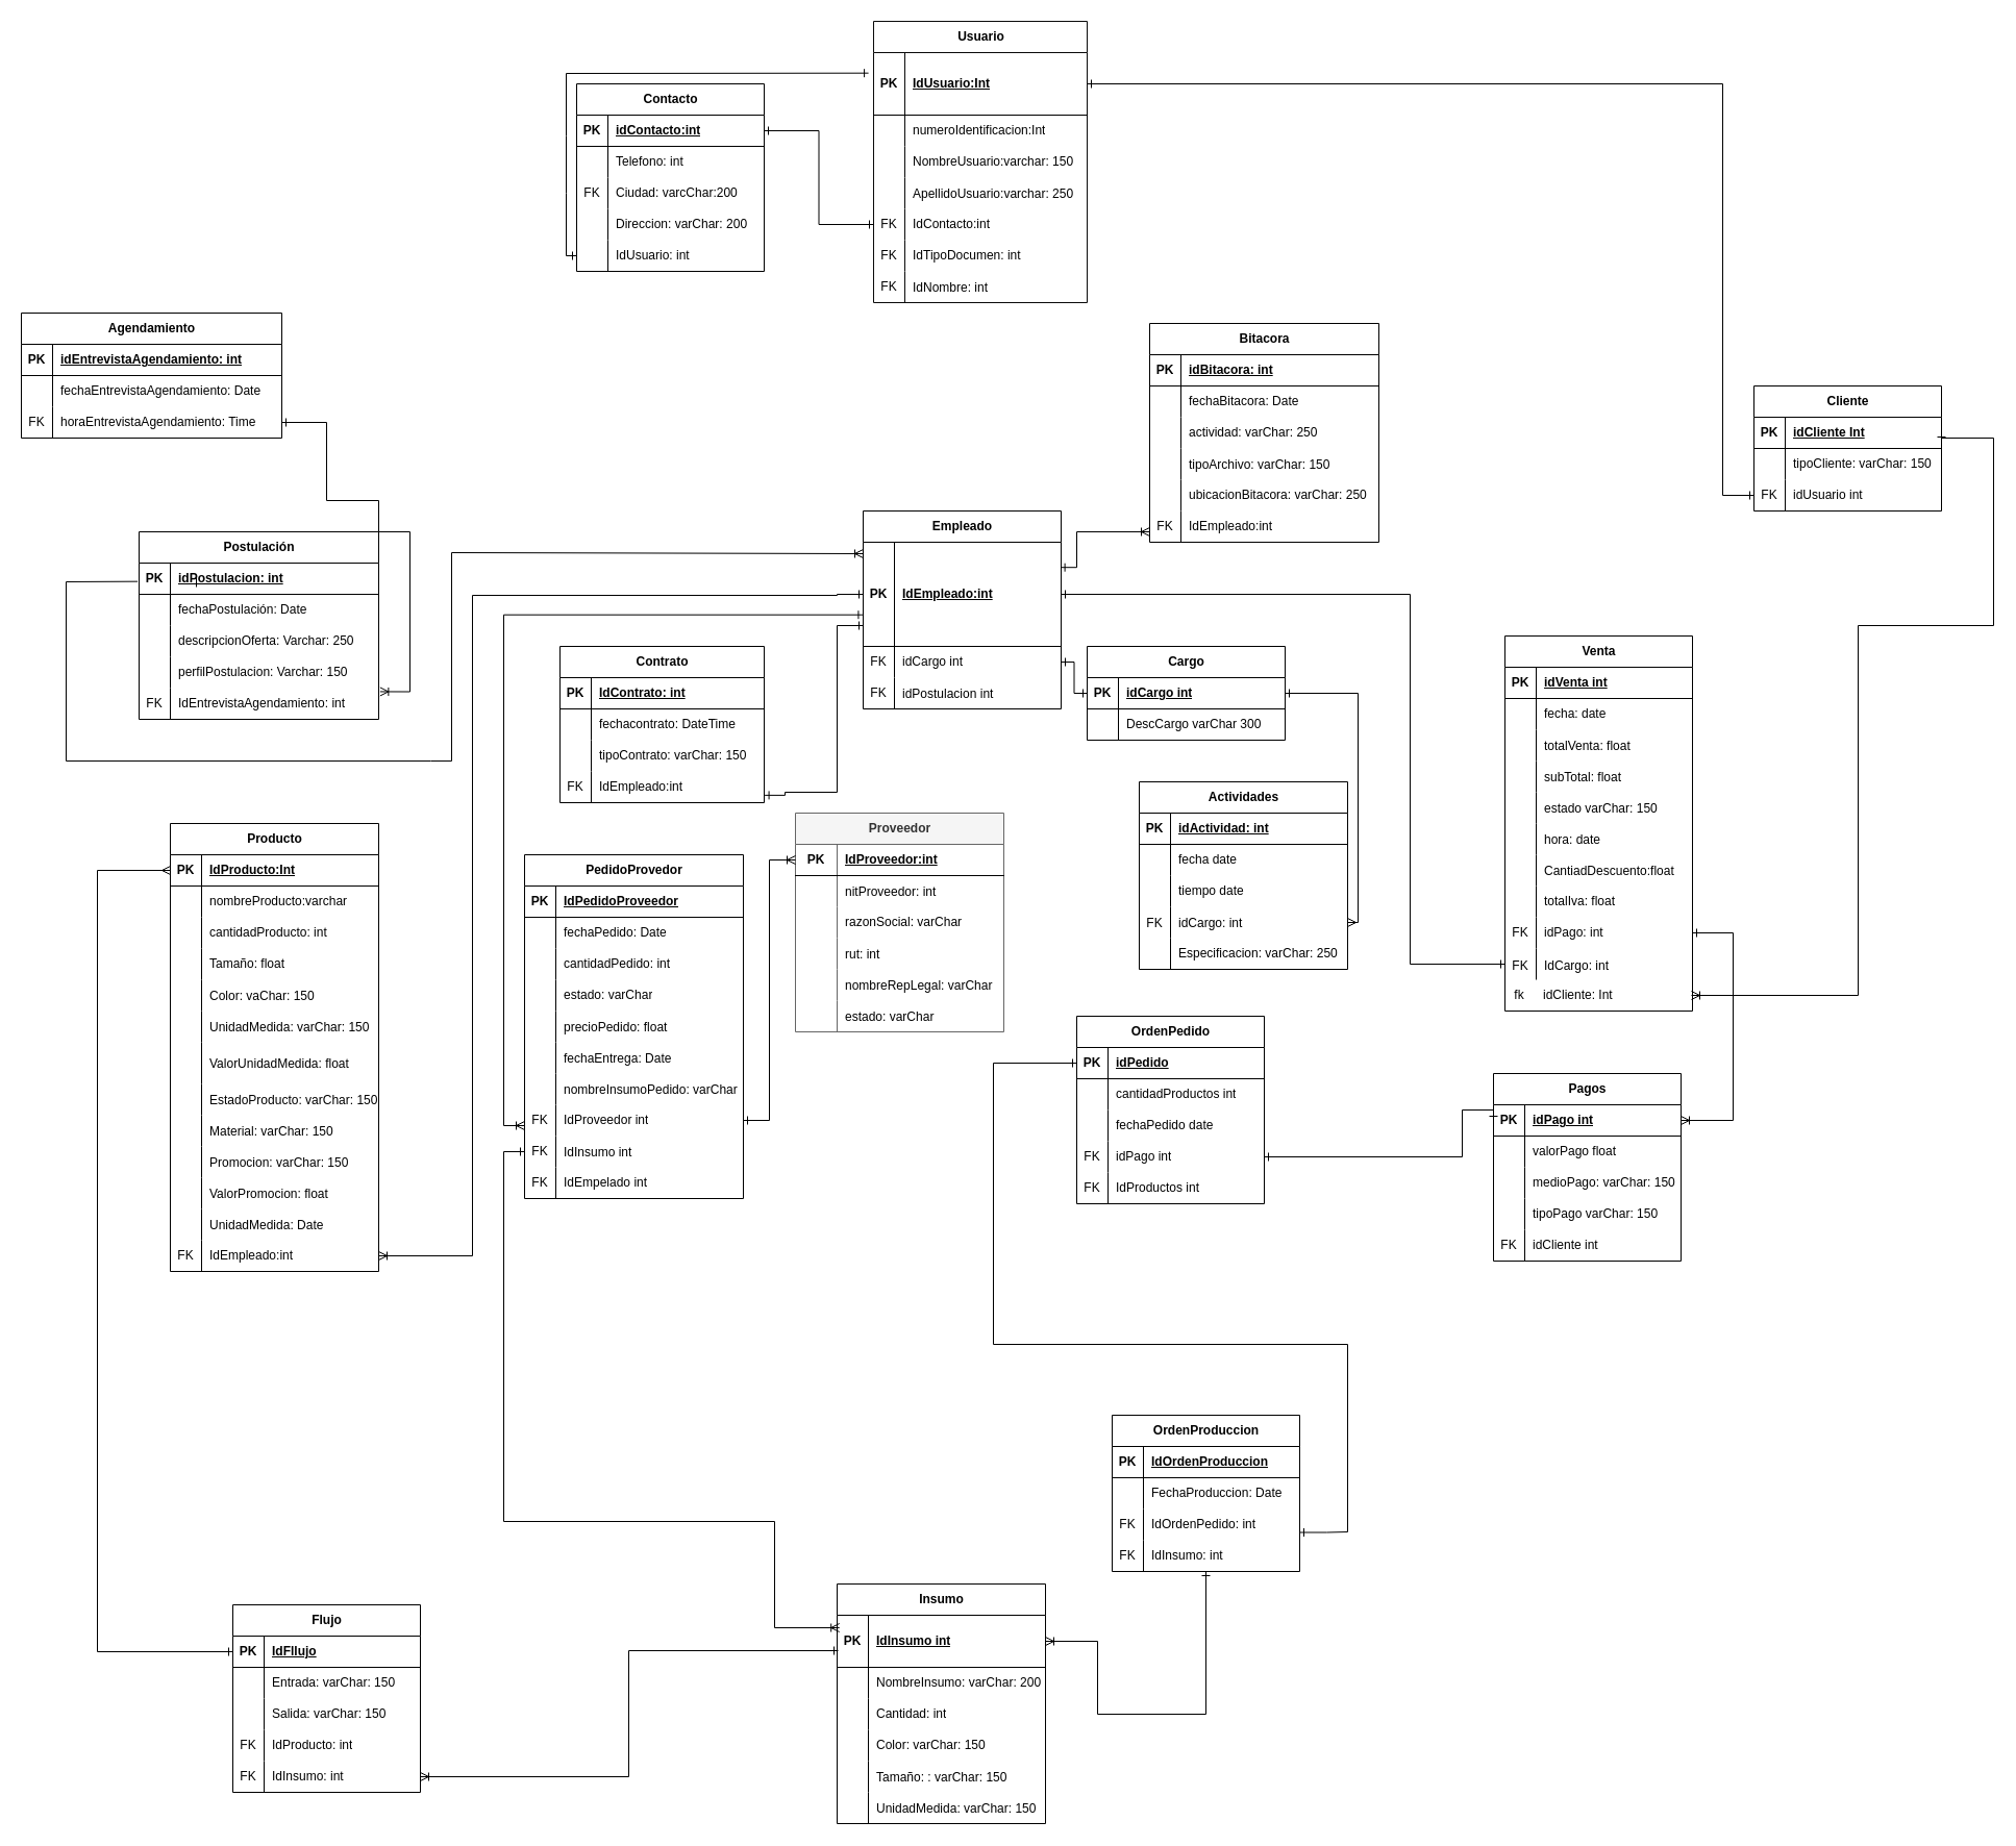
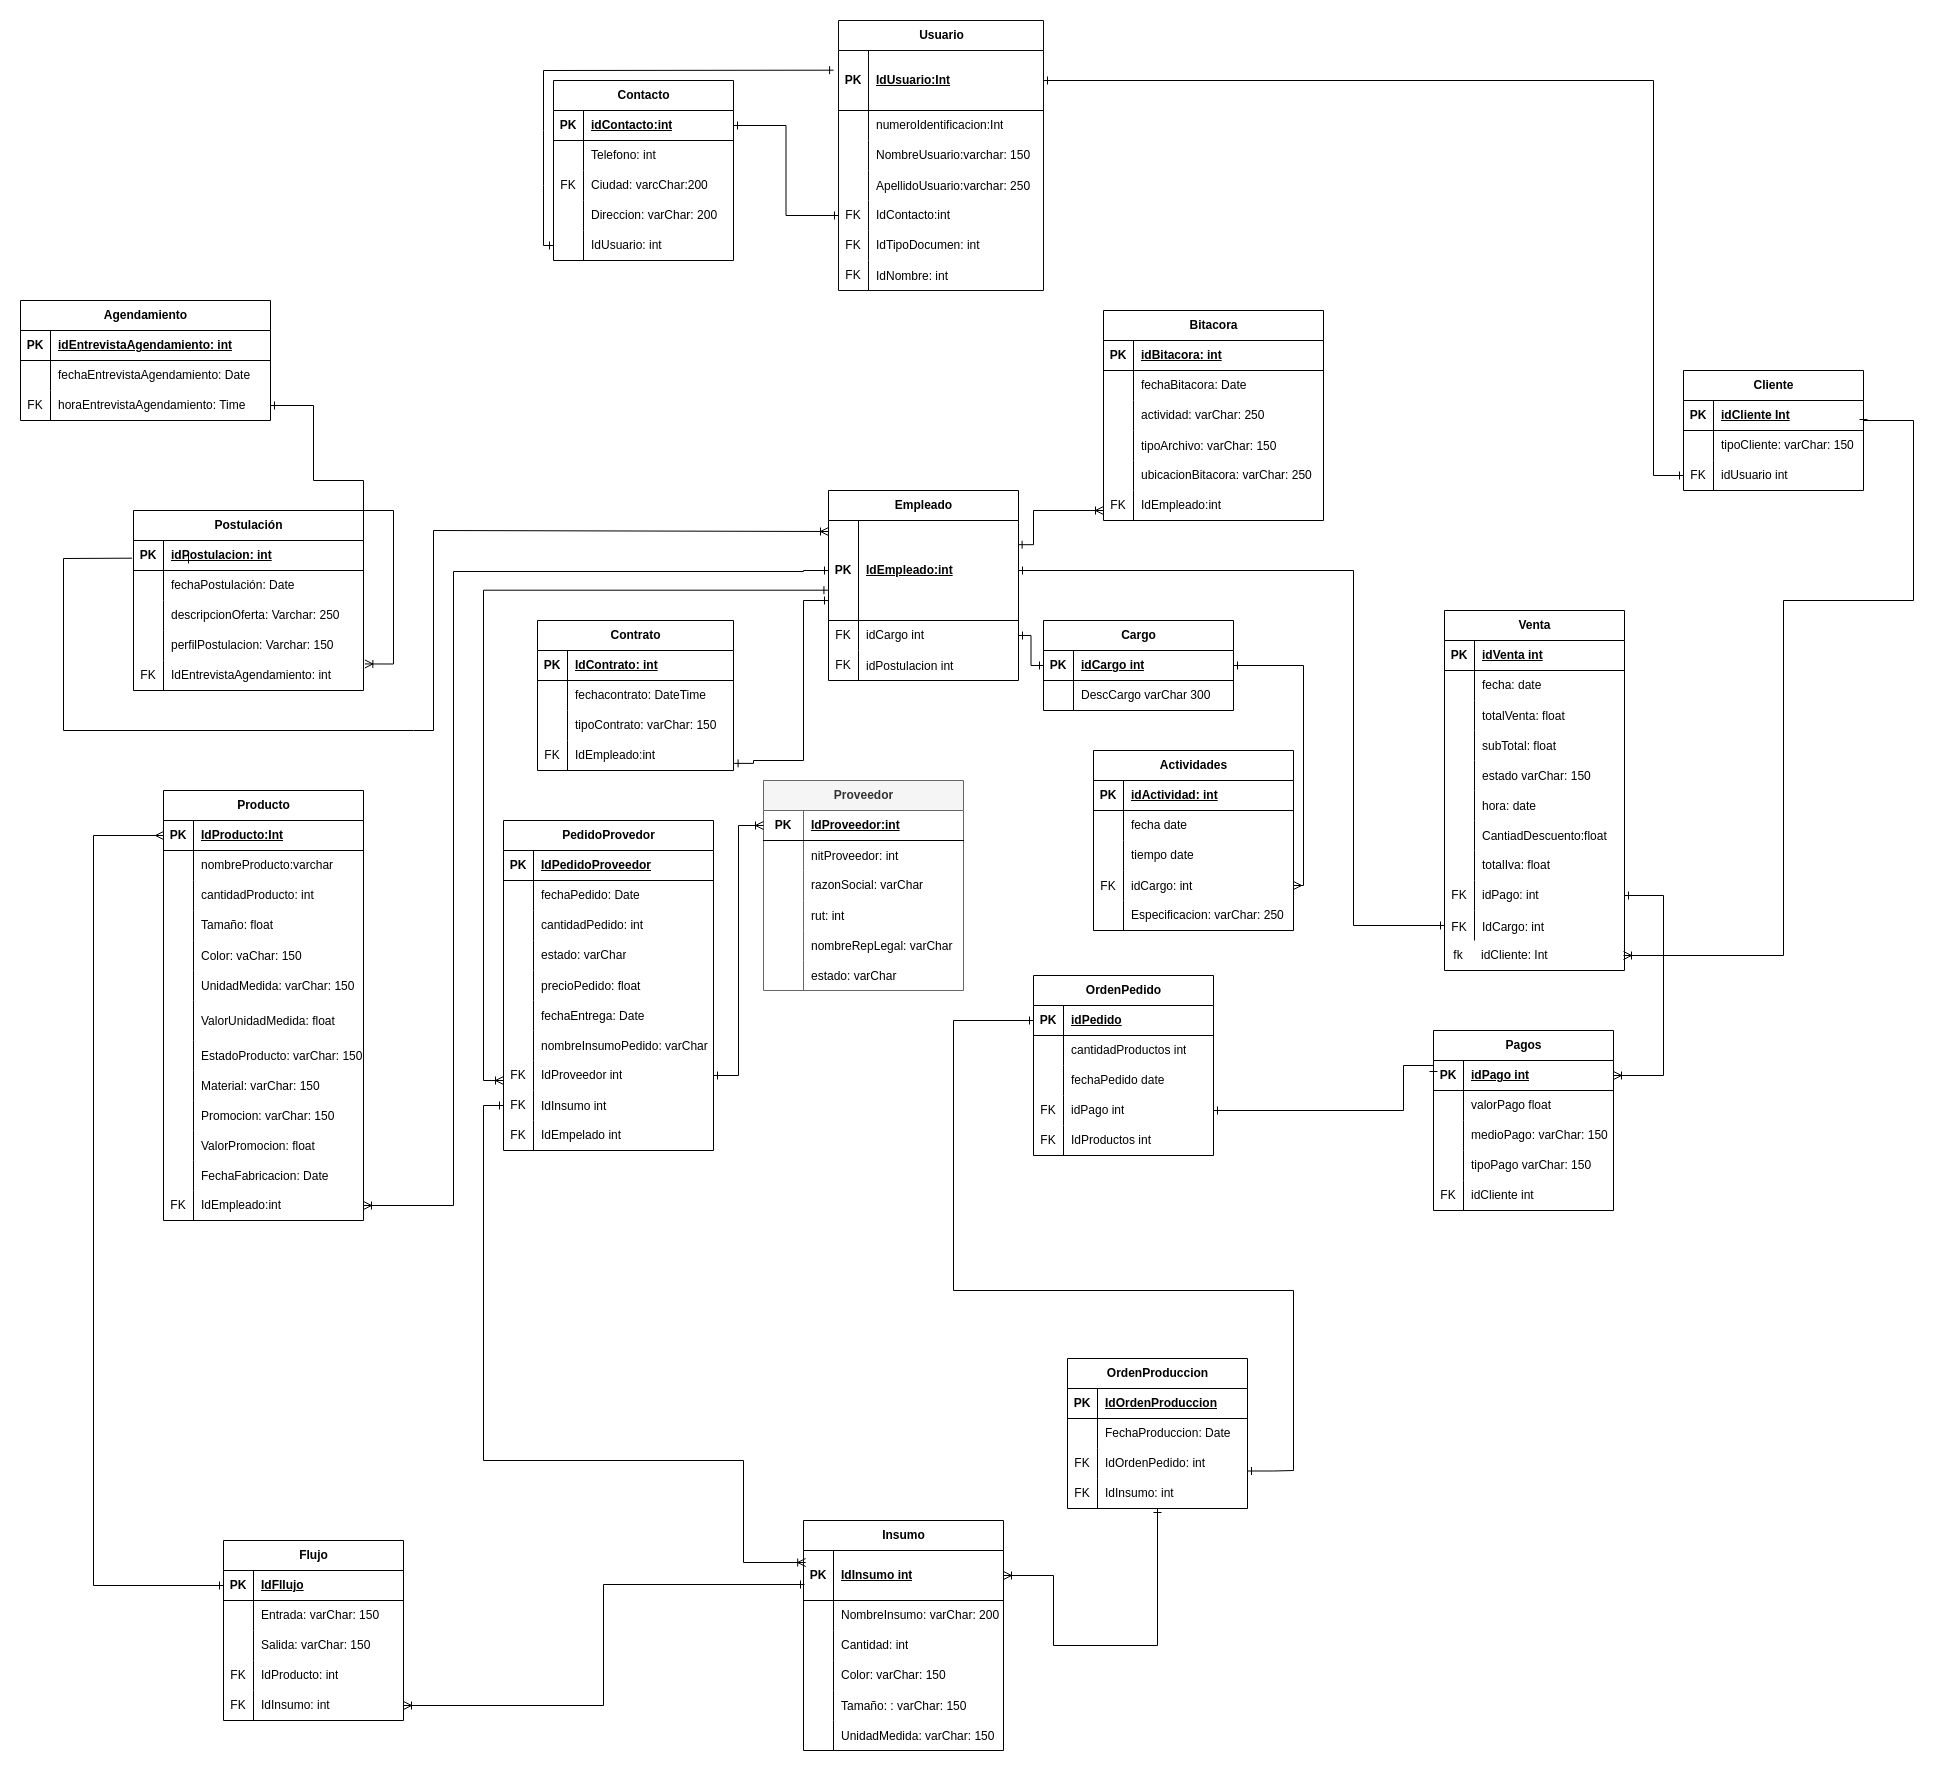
- <mxCell id="64" value="UnidadMedida: Date" style="shape=partialRectangle;connectable=0;fillColor=none;top=0;left=0;bottom=0;right=0;align=left;spacingLeft=6;overflow=hidden;" vertex="1" parent="62"><mxGeometry x="30" width="170" height="30" as="geometry"><mxRectangle width="170" height="30" as="alternateBounds" /></mxGeometry></mxCell>
+ <mxCell id="64" value="FechaFabricacion: Date" style="shape=partialRectangle;connectable=0;fillColor=none;top=0;left=0;bottom=0;right=0;align=left;spacingLeft=6;overflow=hidden;" vertex="1" parent="62"><mxGeometry x="30" width="170" height="30" as="geometry"><mxRectangle width="170" height="30" as="alternateBounds" /></mxGeometry></mxCell>
